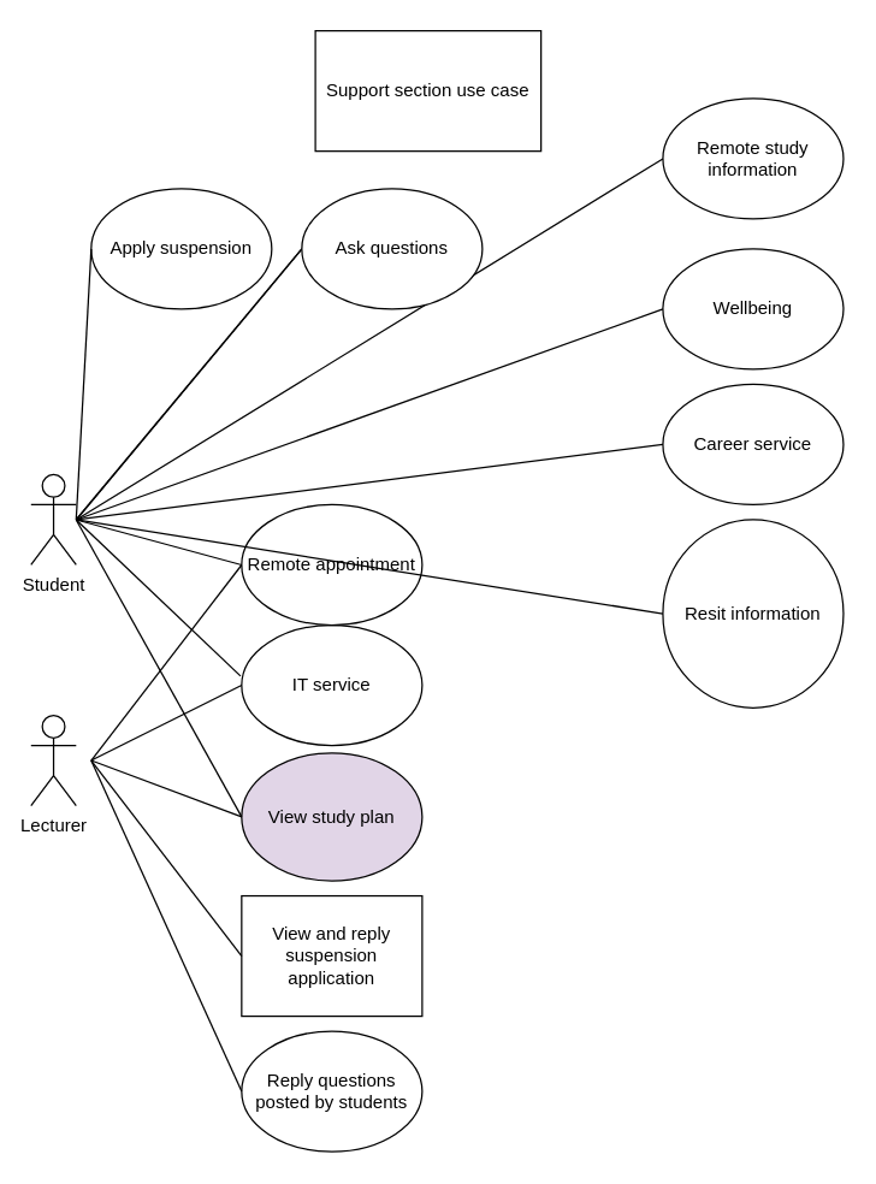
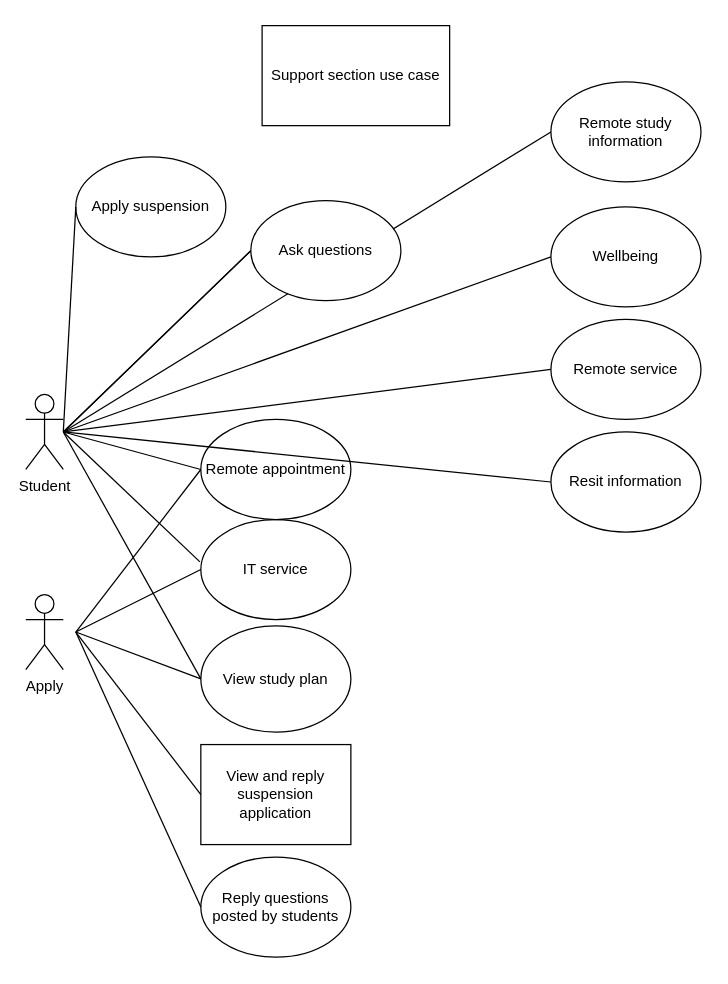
- <mxCell id="26" value="Ask questions" style="ellipse;whiteSpace=wrap;html=1;" vertex="1" parent="1"><mxGeometry x="200" y="125" width="120" height="80" as="geometry" /></mxCell>
+ <mxCell id="26" value="Ask questions" style="ellipse;whiteSpace=wrap;html=1;" vertex="1" parent="1"><mxGeometry x="200" y="160" width="120" height="80" as="geometry" /></mxCell>
- <mxCell id="10" value="Career service" style="ellipse;whiteSpace=wrap;html=1;" vertex="1" parent="1"><mxGeometry x="440" y="255" width="120" height="80" as="geometry" /></mxCell>
+ <mxCell id="10" value="Remote service" style="ellipse;whiteSpace=wrap;html=1;" vertex="1" parent="1"><mxGeometry x="440" y="255" width="120" height="80" as="geometry" /></mxCell>
- <mxCell id="11" value="Resit information" style="ellipse;whiteSpace=wrap;html=1;" vertex="1" parent="1"><mxGeometry x="440" y="345" width="120" height="125" as="geometry" /></mxCell>
+ <mxCell id="11" value="Resit information" style="ellipse;whiteSpace=wrap;html=1;" vertex="1" parent="1"><mxGeometry x="440" y="345" width="120" height="80" as="geometry" /></mxCell>
- <mxCell id="7" value="View study plan" style="ellipse;whiteSpace=wrap;html=1;fillColor=#e1d5e7;" vertex="1" parent="1"><mxGeometry x="160" y="500" width="120" height="85" as="geometry" /></mxCell>
+ <mxCell id="7" value="View study plan" style="ellipse;whiteSpace=wrap;html=1;" vertex="1" parent="1"><mxGeometry x="160" y="500" width="120" height="85" as="geometry" /></mxCell>
- <mxCell id="5" value="Lecturer" style="shape=umlActor;html=1;verticalLabelPosition=bottom;verticalAlign=top;align=center;" vertex="1" parent="1"><mxGeometry x="20" y="475" width="30" height="60" as="geometry" /></mxCell>
+ <mxCell id="5" value="Apply" style="shape=umlActor;html=1;verticalLabelPosition=bottom;verticalAlign=top;align=center;" vertex="1" parent="1"><mxGeometry x="20" y="475" width="30" height="60" as="geometry" /></mxCell>
